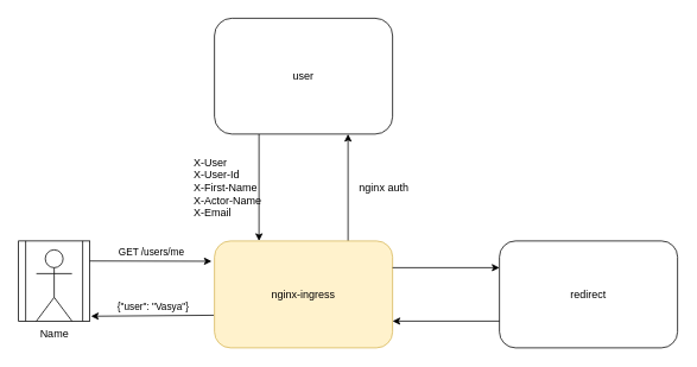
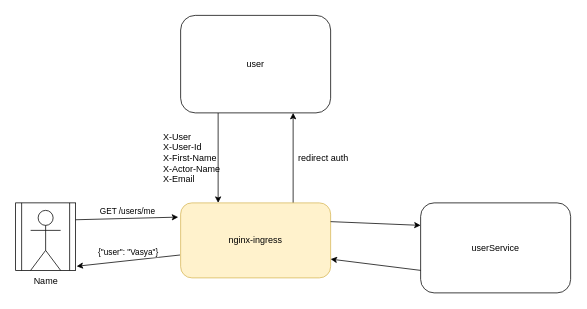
- <mxCell id="13" value="nginx auth" style="text;html=1;align=center;verticalAlign=middle;resizable=0;points=[];autosize=1;" vertex="1" parent="1"><mxGeometry x="390" y="200" width="80" height="20" as="geometry" /></mxCell>
+ <mxCell id="13" value="redirect auth" style="text;html=1;align=center;verticalAlign=middle;resizable=0;points=[];autosize=1;" vertex="1" parent="1"><mxGeometry x="390" y="200" width="80" height="20" as="geometry" /></mxCell>
- <mxCell id="8" value="nginx-ingress" style="rounded=1;whiteSpace=wrap;html=1;fillColor=#fff2cc;strokeColor=#d6b656;" vertex="1" parent="1"><mxGeometry x="240" y="270" width="200" height="120" as="geometry" /></mxCell>
+ <mxCell id="8" value="nginx-ingress" style="rounded=1;whiteSpace=wrap;html=1;fillColor=#fff2cc;strokeColor=#d6b656;" vertex="1" parent="1"><mxGeometry x="240" y="270" width="200" height="100" as="geometry" /></mxCell>
- <mxCell id="6" value="redirect" style="rounded=1;whiteSpace=wrap;html=1;" vertex="1" parent="1"><mxGeometry x="560" y="270" width="200" height="120" as="geometry" /></mxCell>
+ <mxCell id="6" value="userService" style="rounded=1;whiteSpace=wrap;html=1;" vertex="1" parent="1"><mxGeometry x="560" y="270" width="200" height="120" as="geometry" /></mxCell>
